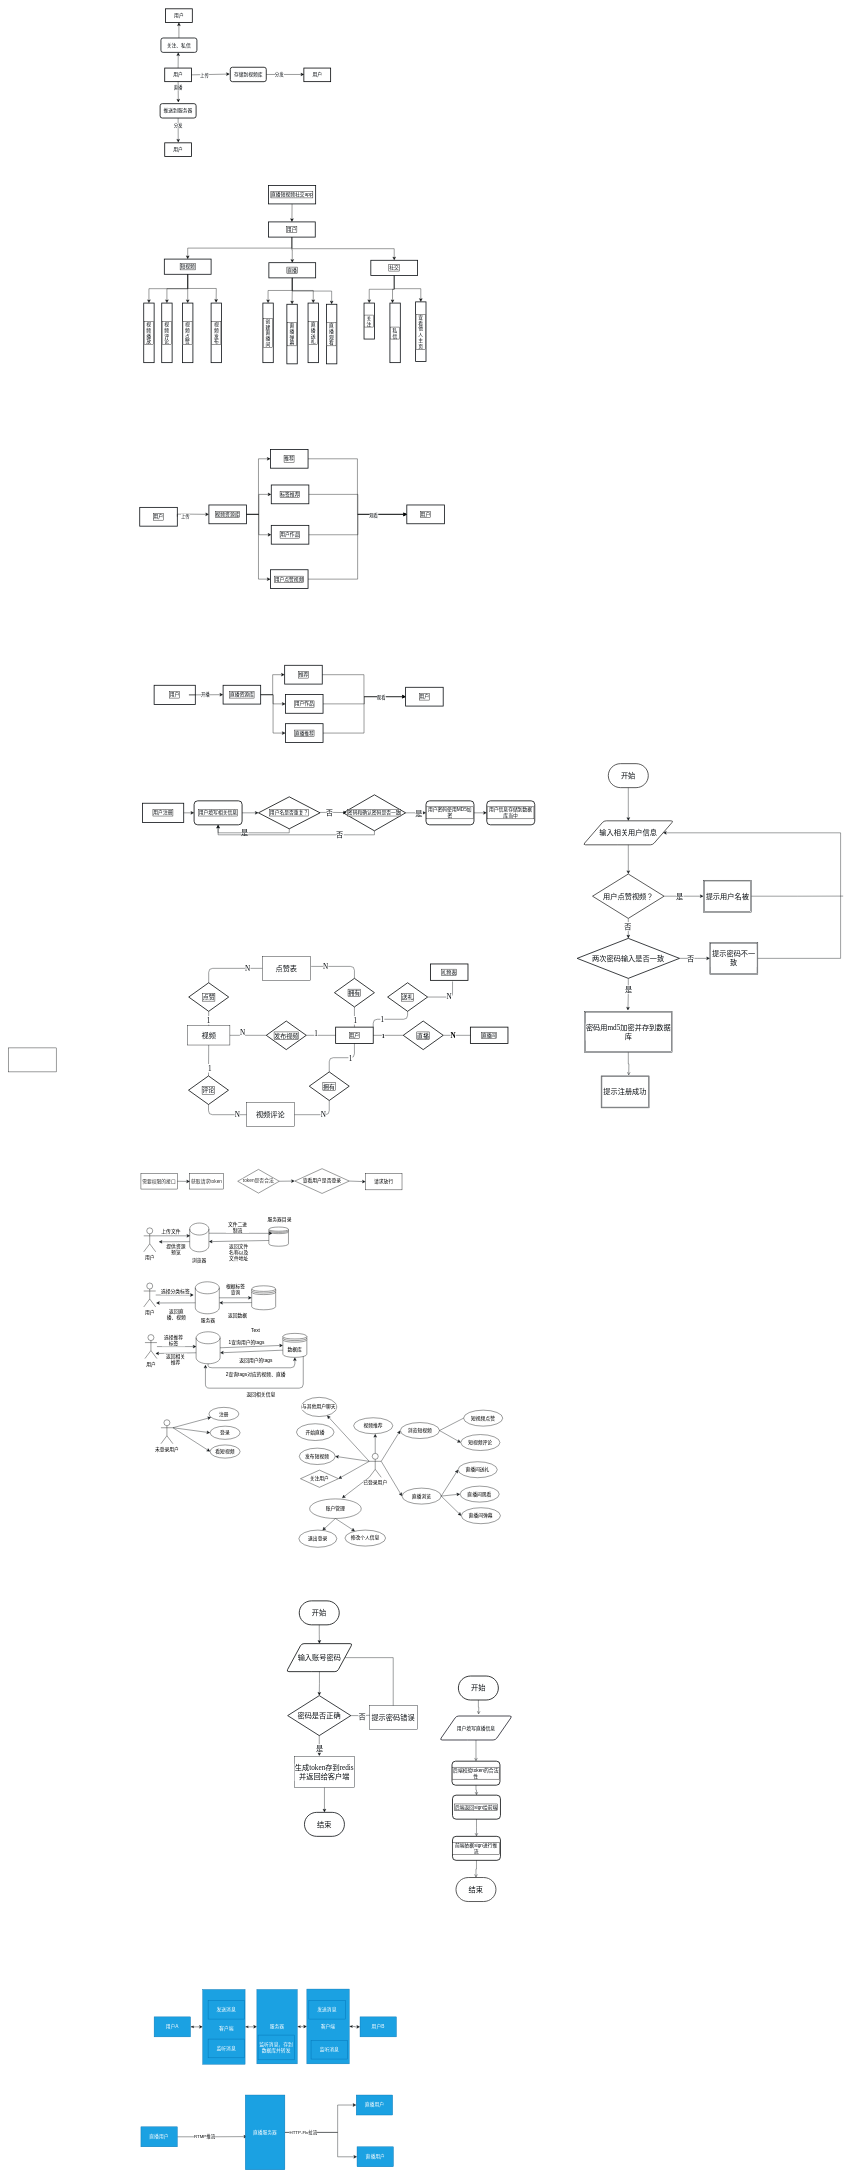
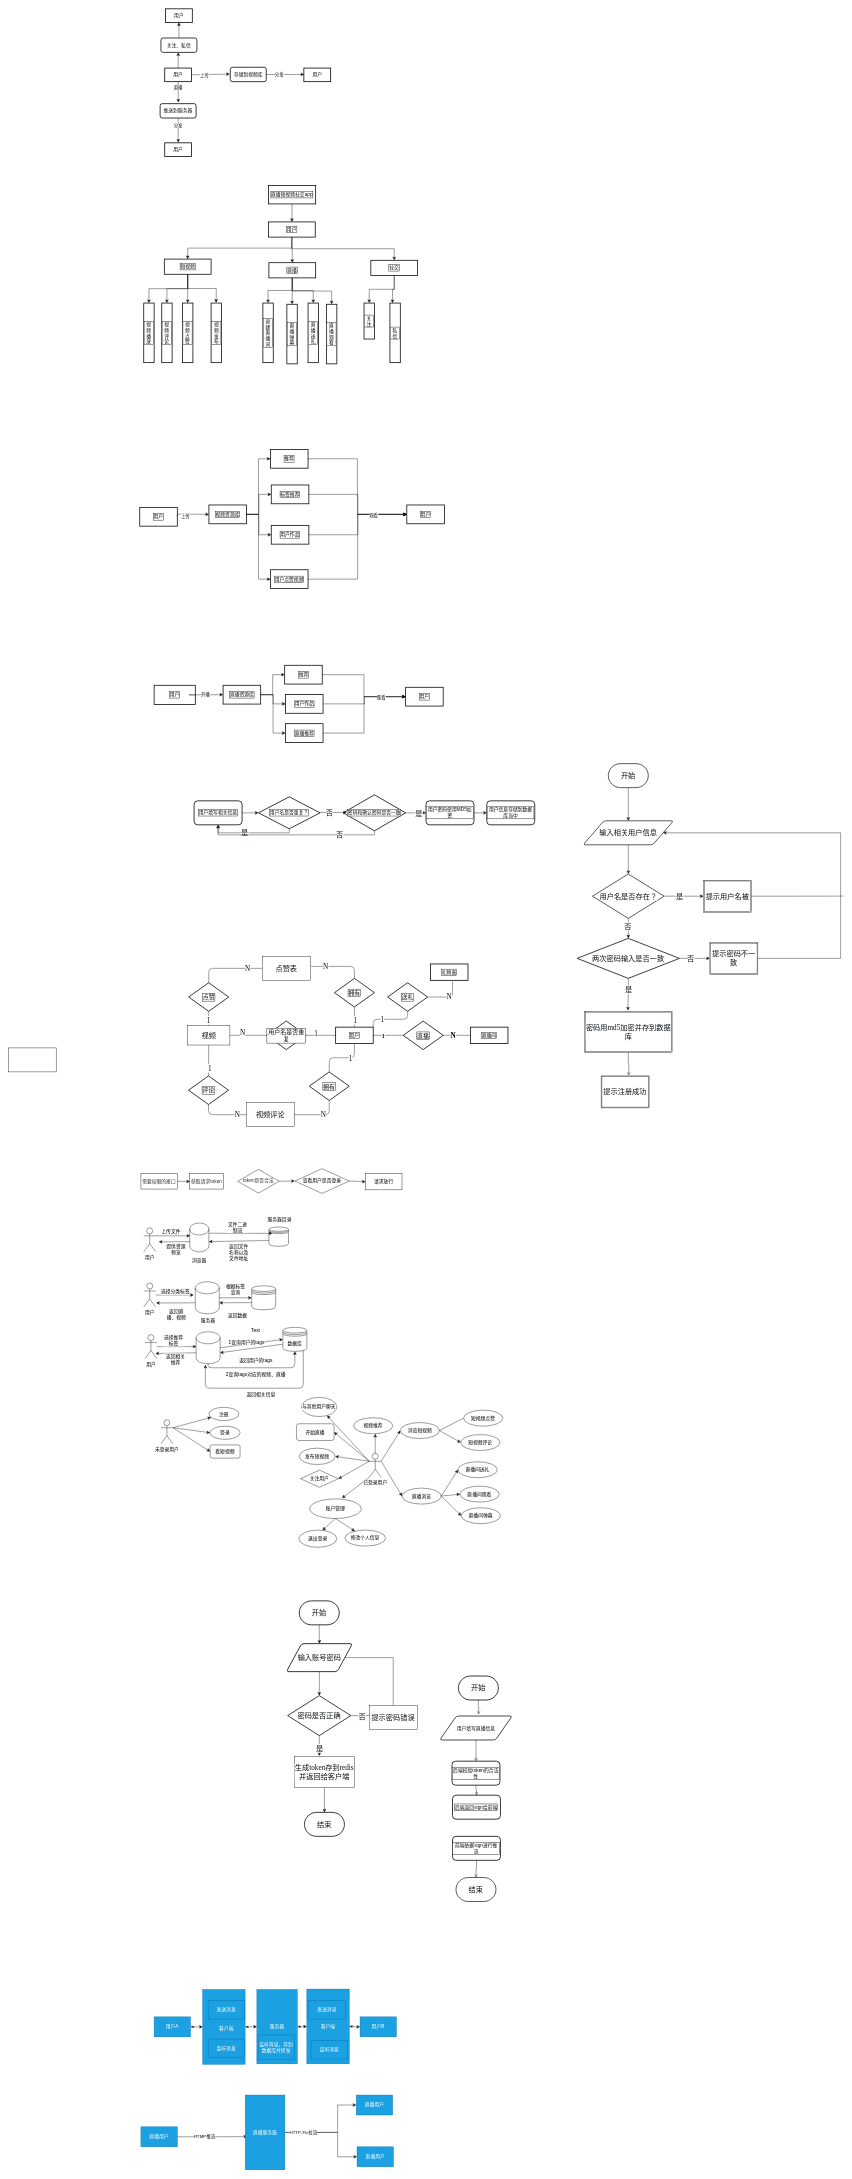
- <mxCell id="37" style="edgeStyle=orthogonalEdgeStyle;rounded=0;html=1;exitX=0.5;exitY=1;exitDx=0;exitDy=0;entryX=0.5;entryY=0;entryDx=0;entryDy=0;labelBorderColor=default;fontColor=#0C1014;strokeColor=#06080A;" parent="1" source="38" target="48" edge="1"><mxGeometry relative="1" as="geometry" /></mxCell>
- <mxCell id="48" value="查看他人主页" style="rounded=0;whiteSpace=wrap;html=1;labelBackgroundColor=#FFFFFF;labelBorderColor=default;fontColor=#0C1014;strokeColor=#0C1014;strokeWidth=2;fillColor=none;" parent="1" vertex="1"><mxGeometry x="1039" y="753" width="26" height="149" as="geometry" /></mxCell>
- <mxCell id="83" value="用户注册" style="rounded=0;whiteSpace=wrap;html=1;labelBackgroundColor=#FFFFFF;labelBorderColor=default;fontColor=#0C1014;strokeColor=#0C1014;strokeWidth=2;fillColor=none;" parent="1" vertex="1"><mxGeometry x="356" y="2007" width="103" height="48" as="geometry" /></mxCell>
- <mxCell id="82" style="edgeStyle=orthogonalEdgeStyle;rounded=0;html=1;exitX=1;exitY=0.5;exitDx=0;exitDy=0;labelBorderColor=default;fontColor=#0C1014;strokeColor=#06080A;" parent="1" source="83" target="86" edge="1"><mxGeometry relative="1" as="geometry"><mxPoint x="520.02" y="2031.333" as="targetPoint" /></mxGeometry></mxCell>
- <mxCell id="251" value="用户点赞视频？" style="strokeWidth=2;html=1;shape=mxgraph.flowchart.decision;whiteSpace=wrap;labelBackgroundColor=#FFFFFF;fontFamily=Verdana;fontSize=18;fontColor=#0C1014;fillColor=none;strokeColor=#333333;" parent="1" vertex="1"><mxGeometry x="1481.5" y="2184" width="179" height="111" as="geometry" /></mxCell>
+ <mxCell id="251" value="用户名是否存在？" style="strokeWidth=2;html=1;shape=mxgraph.flowchart.decision;whiteSpace=wrap;labelBackgroundColor=#FFFFFF;fontFamily=Verdana;fontSize=18;fontColor=#0C1014;fillColor=none;strokeColor=#333333;" parent="1" vertex="1"><mxGeometry x="1481.5" y="2184" width="179" height="111" as="geometry" /></mxCell>
- <mxCell id="199" value="发布视频" style="rhombus;whiteSpace=wrap;html=1;labelBackgroundColor=#FFFFFF;labelBorderColor=default;fontFamily=Verdana;fontSize=15;fontColor=#0C1014;strokeColor=#06080A;strokeWidth=2;fillColor=none;" parent="1" vertex="1"><mxGeometry x="665.5" y="2551.75" width="100" height="71.5" as="geometry" /></mxCell>
+ <mxCell id="199" value="用户名是否重复" style="rhombus;whiteSpace=wrap;html=1;labelBackgroundColor=#FFFFFF;labelBorderColor=default;fontFamily=Verdana;fontSize=15;fontColor=#0C1014;strokeColor=#06080A;strokeWidth=2;fillColor=none;" parent="1" vertex="1"><mxGeometry x="665.5" y="2551.75" width="100" height="71.5" as="geometry" /></mxCell>
- <mxCell id="146" value="数据库" style="shape=datastore;whiteSpace=wrap;html=1;labelBackgroundColor=#FFFFFF;fontColor=none;strokeColor=#06080A;fillColor=none;" parent="1" vertex="1"><mxGeometry x="707" y="3333" width="60" height="60" as="geometry" /></mxCell>
+ <mxCell id="146" value="数据库" style="shape=datastore;whiteSpace=wrap;html=1;labelBackgroundColor=#FFFFFF;fontColor=none;strokeColor=#06080A;fillColor=none;" parent="1" vertex="1"><mxGeometry x="707" y="3318" width="60" height="60" as="geometry" /></mxCell>
- <mxCell id="180" value="开始直播" style="ellipse;whiteSpace=wrap;html=1;labelBackgroundColor=#FFFFFF;fontColor=none;strokeColor=#06080A;fillColor=none;" parent="1" vertex="1"><mxGeometry x="741" y="3559" width="94" height="42" as="geometry" /></mxCell>
+ <mxCell id="180" value="开始直播" style="whiteSpace=wrap;html=1;labelBackgroundColor=#FFFFFF;fontColor=none;strokeColor=#06080A;fillColor=none;rounded=1;" parent="1" vertex="1"><mxGeometry x="741" y="3559" width="94" height="42" as="geometry" /></mxCell>
+ <mxCell id="161" style="edgeStyle=none;html=1;exitX=0;exitY=0.333;exitDx=0;exitDy=0;exitPerimeter=0;entryX=1;entryY=0.5;entryDx=0;entryDy=0;labelBackgroundColor=none;fontColor=none;strokeColor=#0C1014;" parent="1" source="166" target="180" edge="1"><mxGeometry relative="1" as="geometry" /></mxCell>
- <mxCell id="157" value="看短视频" style="ellipse;whiteSpace=wrap;html=1;labelBackgroundColor=#FFFFFF;fontColor=none;strokeColor=#06080A;fillColor=none;" parent="1" vertex="1"><mxGeometry x="525" y="3612" width="75" height="33" as="geometry" /></mxCell>
+ <mxCell id="157" value="看短视频" style="whiteSpace=wrap;html=1;labelBackgroundColor=#FFFFFF;fontColor=none;strokeColor=#06080A;fillColor=none;rounded=1;" parent="1" vertex="1"><mxGeometry x="525" y="3612" width="75" height="33" as="geometry" /></mxCell>
- <mxCell id="266" style="edgeStyle=orthogonalEdgeStyle;rounded=0;html=1;exitX=0.5;exitY=1;exitDx=0;exitDy=0;entryX=0.5;entryY=0;entryDx=0;entryDy=0;labelBackgroundColor=#FFFFFF;fontFamily=Verdana;fontSize=18;fontColor=#0C1014;startArrow=none;startFill=0;endArrow=open;endFill=0;sourcePerimeterSpacing=0;strokeColor=#0C1014;" parent="1" source="267" target="269" edge="1"><mxGeometry relative="1" as="geometry" /></mxCell>
